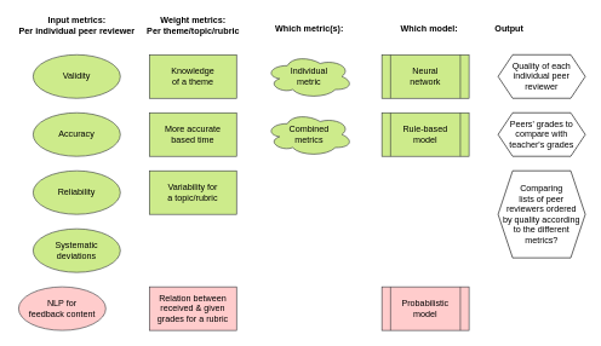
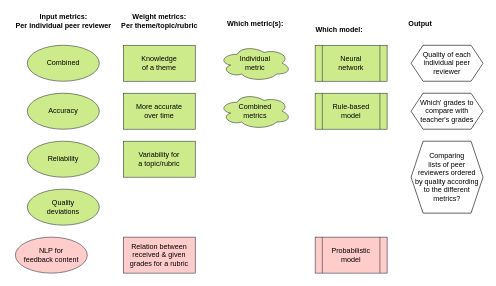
- <mxCell id="17" value="&lt;b&gt;Which model: &lt;br&gt;&lt;/b&gt;" style="text;html=1;align=center;verticalAlign=middle;resizable=0;points=[];autosize=1;strokeColor=none;fillColor=none;" parent="1" vertex="1"><mxGeometry x="545" y="30" width="90" height="20" as="geometry" /></mxCell>
+ <mxCell id="17" value="&lt;b&gt;Which model: &lt;br&gt;&lt;/b&gt;" style="text;html=1;align=center;verticalAlign=middle;resizable=0;points=[];autosize=1;strokeColor=none;fillColor=none;" parent="1" vertex="1"><mxGeometry x="520" y="40" width="90" height="20" as="geometry" /></mxCell>
- <mxCell id="8" value="Validity" style="ellipse;whiteSpace=wrap;html=1;fillColor=#cdeb8b;strokeColor=#36393d;" parent="1" vertex="1"><mxGeometry x="45" y="75" width="120" height="60" as="geometry" /></mxCell>
+ <mxCell id="8" value="Combined" style="ellipse;whiteSpace=wrap;html=1;fillColor=#cdeb8b;strokeColor=#36393d;" parent="1" vertex="1"><mxGeometry x="45" y="75" width="120" height="60" as="geometry" /></mxCell>
- <mxCell id="3" value="More accurate &lt;br&gt;based time" style="rounded=0;whiteSpace=wrap;html=1;fillColor=#cdeb8b;strokeColor=#36393d;" parent="1" vertex="1"><mxGeometry x="205" y="155" width="120" height="60" as="geometry" /></mxCell>
+ <mxCell id="3" value="More accurate &lt;br&gt;over time" style="rounded=0;whiteSpace=wrap;html=1;fillColor=#cdeb8b;strokeColor=#36393d;" parent="1" vertex="1"><mxGeometry x="205" y="155" width="120" height="60" as="geometry" /></mxCell>
- <mxCell id="22" value="Peers' grades to compare with teacher's grades" style="shape=hexagon;perimeter=hexagonPerimeter2;whiteSpace=wrap;html=1;fixedSize=1;size=20;" parent="1" vertex="1"><mxGeometry x="685" y="155" width="120" height="60" as="geometry" /></mxCell>
+ <mxCell id="22" value="Which' grades to compare with teacher's grades" style="shape=hexagon;perimeter=hexagonPerimeter2;whiteSpace=wrap;html=1;fixedSize=1;size=20;" parent="1" vertex="1"><mxGeometry x="685" y="155" width="120" height="60" as="geometry" /></mxCell>
- <mxCell id="5" value="Systematic &lt;br&gt;deviations" style="ellipse;whiteSpace=wrap;html=1;fillColor=#cdeb8b;strokeColor=#36393d;" parent="1" vertex="1"><mxGeometry x="45" y="315" width="120" height="60" as="geometry" /></mxCell>
+ <mxCell id="5" value="Quality &lt;br&gt;deviations" style="ellipse;whiteSpace=wrap;html=1;fillColor=#cdeb8b;strokeColor=#36393d;" parent="1" vertex="1"><mxGeometry x="45" y="315" width="120" height="60" as="geometry" /></mxCell>
